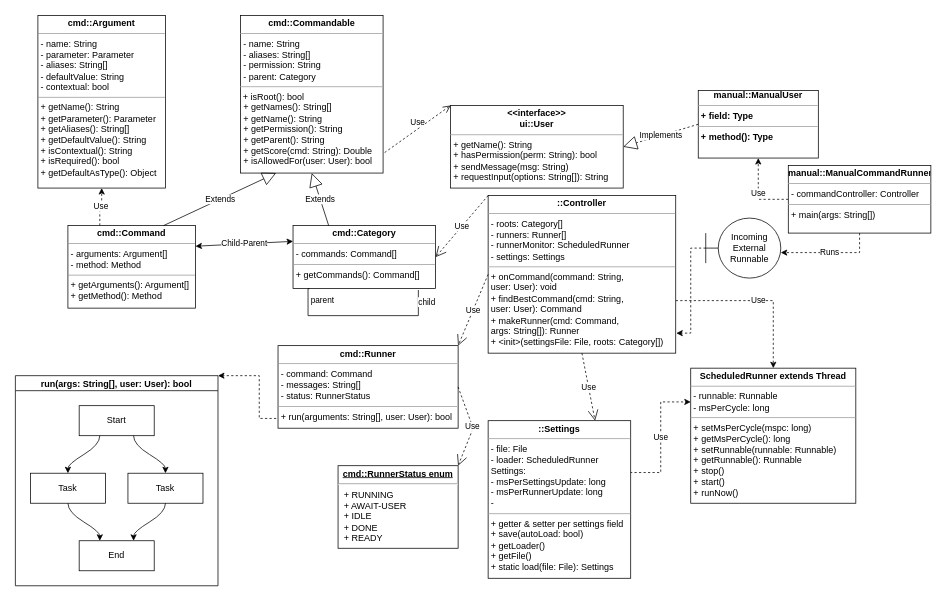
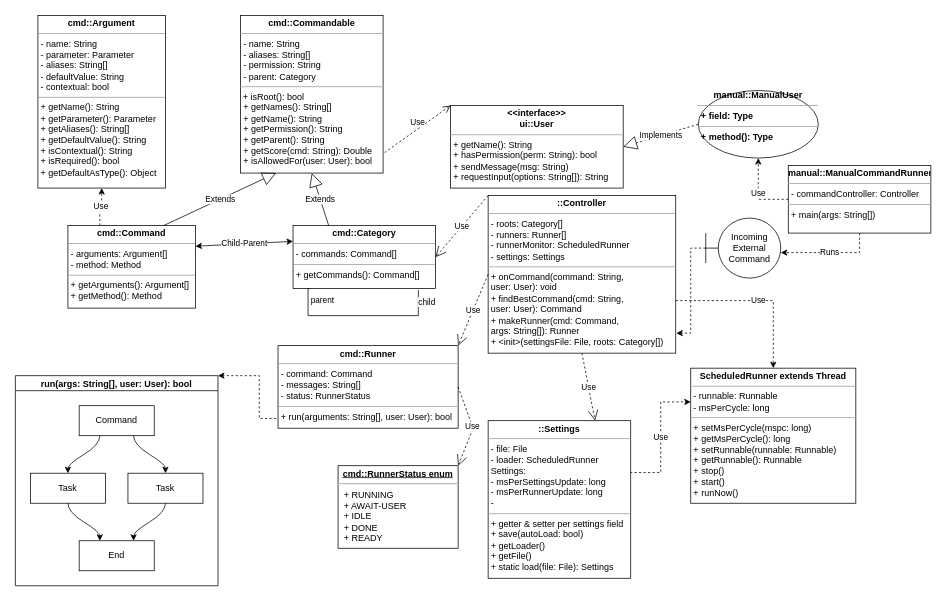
- <mxCell id="42" value="&lt;div align=&quot;center&quot;&gt;&lt;b&gt;manual::ManualUser&lt;/b&gt;&lt;br&gt;&lt;/div&gt;&lt;hr size=&quot;1&quot;&gt;&lt;p style=&quot;margin: 0px ; margin-left: 4px&quot;&gt;&lt;b&gt;+ field: Type&lt;/b&gt;&lt;/p&gt;&lt;hr size=&quot;1&quot;&gt;&lt;p style=&quot;margin: 0px ; margin-left: 4px&quot;&gt;&lt;b&gt;+ method(): Type&lt;/b&gt;&lt;/p&gt;" style="verticalAlign=top;align=left;overflow=fill;fontSize=12;fontFamily=Helvetica;html=1;" parent="1" vertex="1"><mxGeometry x="930" y="120" width="160" height="90" as="geometry" /></mxCell>
+ <mxCell id="42" value="&lt;div align=&quot;center&quot;&gt;&lt;b&gt;manual::ManualUser&lt;/b&gt;&lt;br&gt;&lt;/div&gt;&lt;hr size=&quot;1&quot;&gt;&lt;p style=&quot;margin: 0px ; margin-left: 4px&quot;&gt;&lt;b&gt;+ field: Type&lt;/b&gt;&lt;/p&gt;&lt;hr size=&quot;1&quot;&gt;&lt;p style=&quot;margin: 0px ; margin-left: 4px&quot;&gt;&lt;b&gt;+ method(): Type&lt;/b&gt;&lt;/p&gt;" style="ellipse;verticalAlign=top;align=left;overflow=fill;fontSize=12;fontFamily=Helvetica;html=1;" parent="1" vertex="1"><mxGeometry x="930" y="120" width="160" height="90" as="geometry" /></mxCell>
- <mxCell id="37" value="Incoming External Runnable" style="shape=umlBoundary;whiteSpace=wrap;html=1;" parent="1" vertex="1"><mxGeometry x="940" y="290" width="100" height="80" as="geometry" /></mxCell>
+ <mxCell id="37" value="Incoming External Command" style="shape=umlBoundary;whiteSpace=wrap;html=1;" parent="1" vertex="1"><mxGeometry x="940" y="290" width="100" height="80" as="geometry" /></mxCell>
- <mxCell id="19" value="Start" style="whiteSpace=wrap;html=1;" parent="18" vertex="1"><mxGeometry x="85" y="40" width="100" height="40" as="geometry" /></mxCell>
+ <mxCell id="19" value="Command" style="whiteSpace=wrap;html=1;" parent="18" vertex="1"><mxGeometry x="85" y="40" width="100" height="40" as="geometry" /></mxCell>
